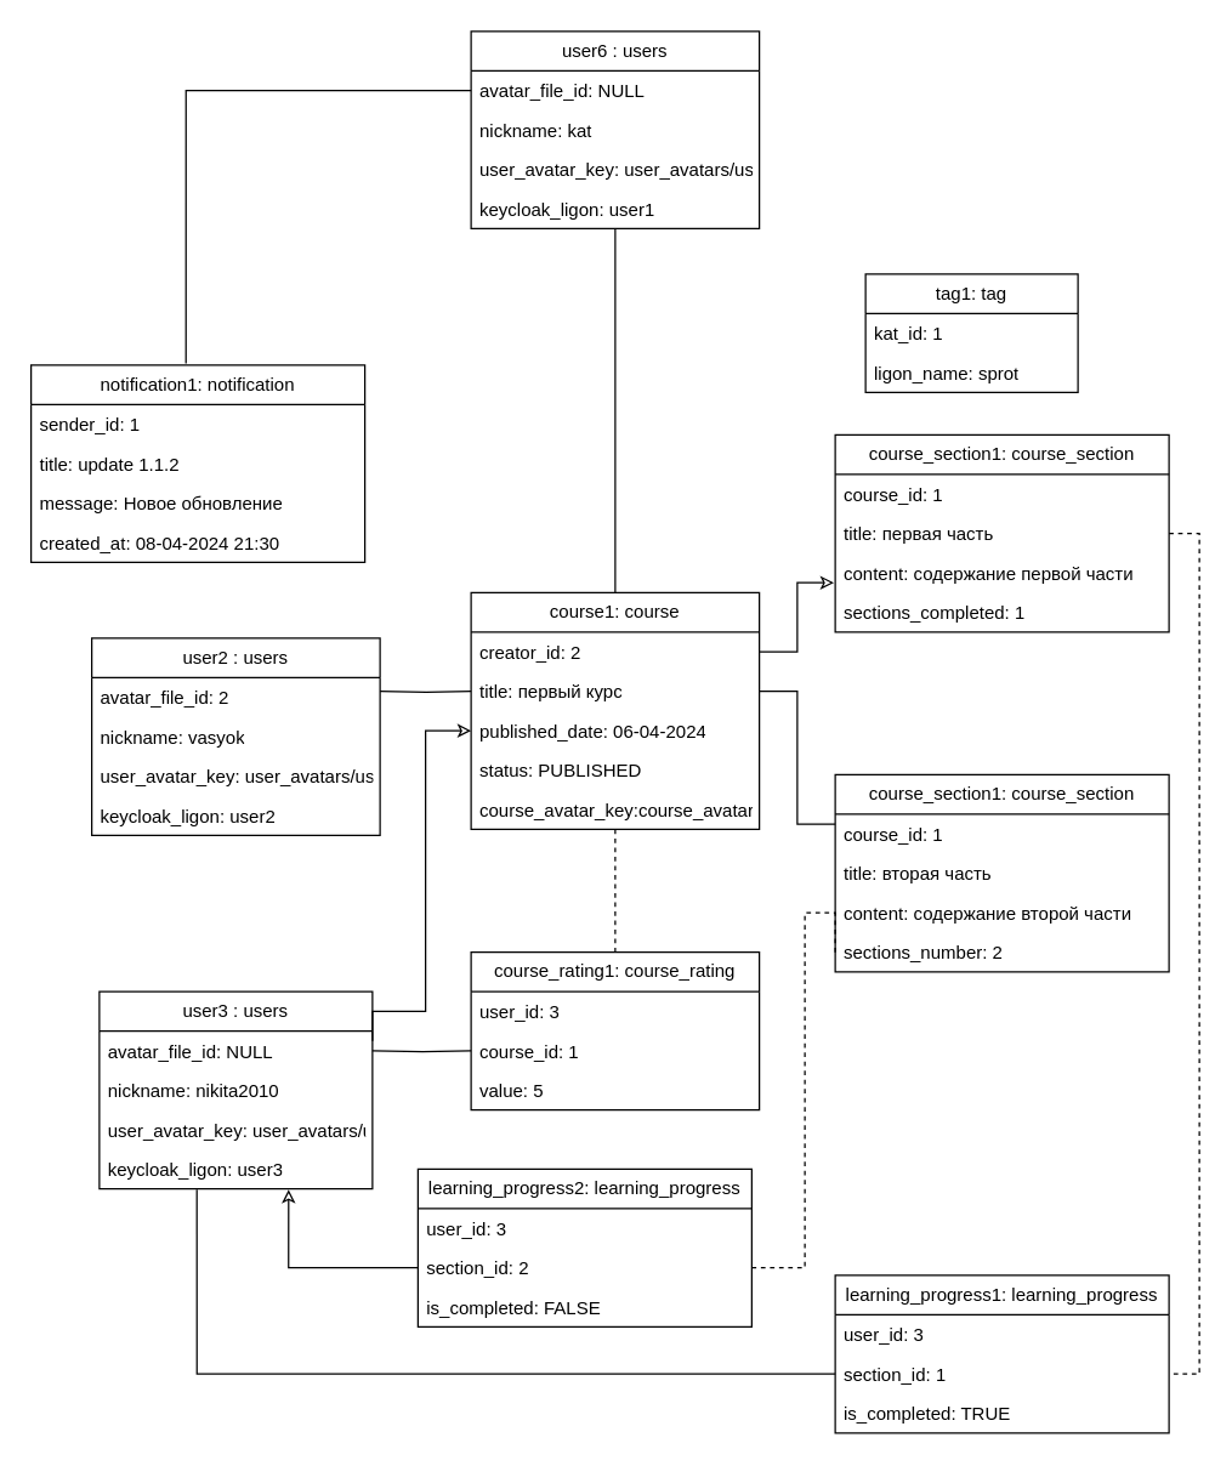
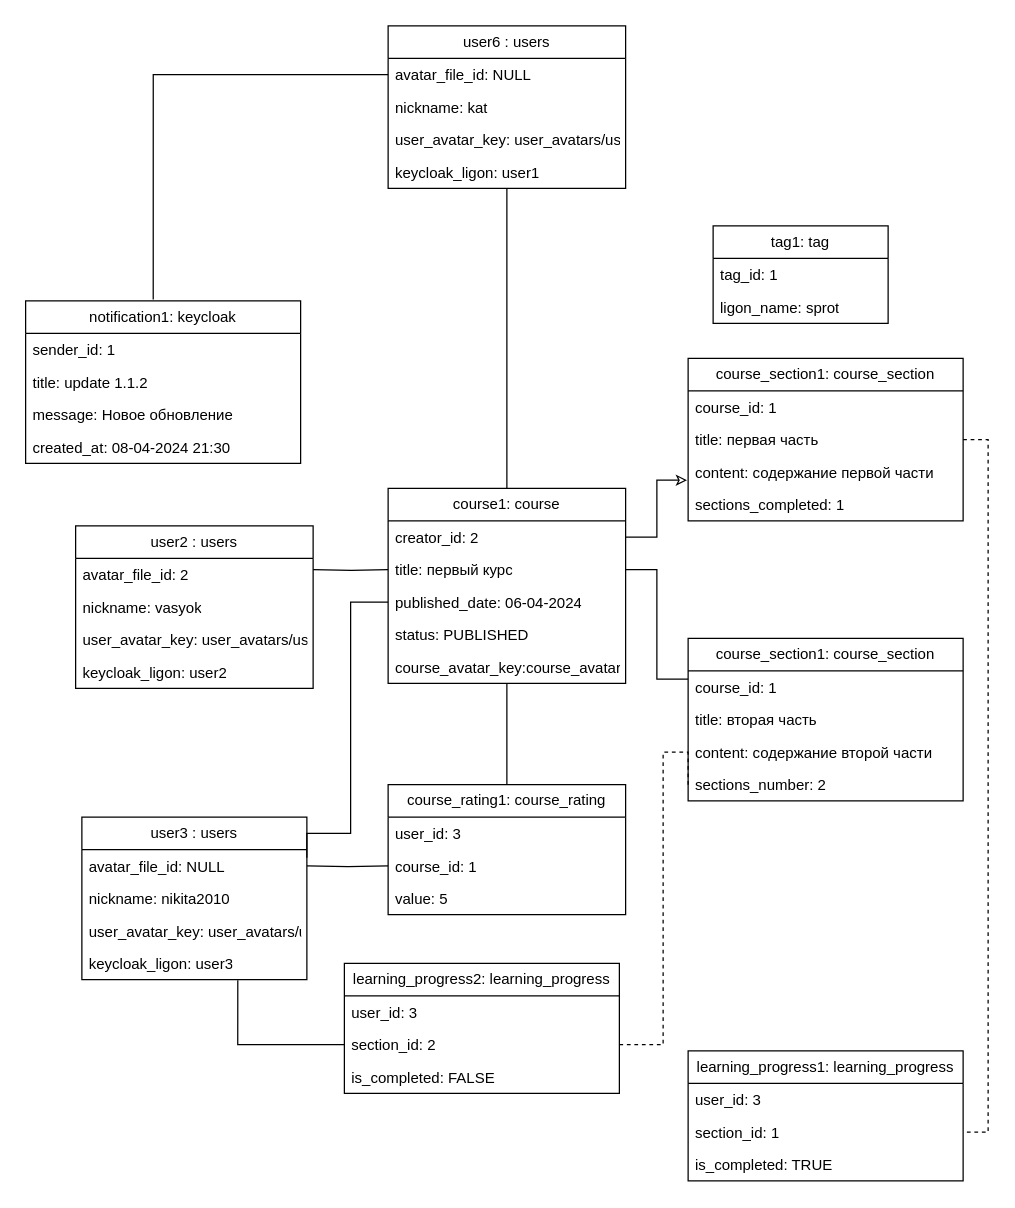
- <mxCell id="63" value="kat_id: 1" style="text;strokeColor=none;fillColor=none;align=left;verticalAlign=top;spacingLeft=4;spacingRight=4;overflow=hidden;rotatable=0;points=[[0,0.5],[1,0.5]];portConstraint=eastwest;whiteSpace=wrap;html=1;" parent="62" vertex="1"><mxGeometry y="26" width="140" height="26" as="geometry" /></mxCell>
+ <mxCell id="63" value="tag_id: 1" style="text;strokeColor=none;fillColor=none;align=left;verticalAlign=top;spacingLeft=4;spacingRight=4;overflow=hidden;rotatable=0;points=[[0,0.5],[1,0.5]];portConstraint=eastwest;whiteSpace=wrap;html=1;" parent="62" vertex="1"><mxGeometry y="26" width="140" height="26" as="geometry" /></mxCell>
- <mxCell id="56" value="notification1: notification" style="swimlane;fontStyle=0;childLayout=stackLayout;horizontal=1;startSize=26;fillColor=none;horizontalStack=0;resizeParent=1;resizeParentMax=0;resizeLast=0;collapsible=1;marginBottom=0;whiteSpace=wrap;html=1;" parent="1" vertex="1"><mxGeometry x="20" y="240" width="220" height="130" as="geometry" /></mxCell>
+ <mxCell id="56" value="notification1: keycloak" style="swimlane;fontStyle=0;childLayout=stackLayout;horizontal=1;startSize=26;fillColor=none;horizontalStack=0;resizeParent=1;resizeParentMax=0;resizeLast=0;collapsible=1;marginBottom=0;whiteSpace=wrap;html=1;" parent="1" vertex="1"><mxGeometry x="20" y="240" width="220" height="130" as="geometry" /></mxCell>
- <mxCell id="14" style="edgeStyle=orthogonalEdgeStyle;rounded=0;orthogonalLoop=1;jettySize=auto;html=1;entryX=0;entryY=0.5;entryDx=0;entryDy=0;exitX=1;exitY=0.25;exitDx=0;exitDy=0;endArrow=classic;endFill=0;" parent="1" source="15" target="10" edge="1"><mxGeometry relative="1" as="geometry"><mxPoint x="245" y="666" as="sourcePoint" /><Array as="points"><mxPoint x="280" y="666" /><mxPoint x="280" y="481" /></Array></mxGeometry></mxCell>
+ <mxCell id="14" style="edgeStyle=orthogonalEdgeStyle;rounded=0;orthogonalLoop=1;jettySize=auto;html=1;entryX=0;entryY=0.5;entryDx=0;entryDy=0;exitX=1;exitY=0.25;exitDx=0;exitDy=0;endArrow=none;endFill=0;" parent="1" source="15" target="10" edge="1"><mxGeometry relative="1" as="geometry"><mxPoint x="245" y="666" as="sourcePoint" /><Array as="points"><mxPoint x="280" y="666" /><mxPoint x="280" y="481" /></Array></mxGeometry></mxCell>
- <mxCell id="20" style="edgeStyle=orthogonalEdgeStyle;rounded=0;orthogonalLoop=1;jettySize=auto;html=1;entryX=0.5;entryY=1;entryDx=0;entryDy=0;endArrow=none;endFill=0;dashed=1;" parent="1" source="21" target="7" edge="1"><mxGeometry relative="1" as="geometry" /></mxCell>
+ <mxCell id="20" style="edgeStyle=orthogonalEdgeStyle;rounded=0;orthogonalLoop=1;jettySize=auto;html=1;entryX=0.5;entryY=1;entryDx=0;entryDy=0;endArrow=none;endFill=0;" parent="1" source="21" target="7" edge="1"><mxGeometry relative="1" as="geometry" /></mxCell>
- <mxCell id="49" style="edgeStyle=orthogonalEdgeStyle;rounded=0;orthogonalLoop=1;jettySize=auto;html=1;endArrow=classic;endFill=0;exitX=0;exitY=0.5;exitDx=0;exitDy=0;entryX=0.693;entryY=1.021;entryDx=0;entryDy=0;entryPerimeter=0;" parent="1" source="45" target="19" edge="1"><mxGeometry relative="1" as="geometry"><Array as="points"><mxPoint x="190" y="835" /></Array><mxPoint x="190" y="790" as="targetPoint" /></mxGeometry></mxCell>
+ <mxCell id="49" style="edgeStyle=orthogonalEdgeStyle;rounded=0;orthogonalLoop=1;jettySize=auto;html=1;endArrow=none;endFill=0;exitX=0;exitY=0.5;exitDx=0;exitDy=0;entryX=0.693;entryY=1.021;entryDx=0;entryDy=0;entryPerimeter=0;" parent="1" source="45" target="19" edge="1"><mxGeometry relative="1" as="geometry"><Array as="points"><mxPoint x="190" y="835" /></Array><mxPoint x="190" y="790" as="targetPoint" /></mxGeometry></mxCell>
- <mxCell id="48" style="edgeStyle=orthogonalEdgeStyle;rounded=0;orthogonalLoop=1;jettySize=auto;html=1;endArrow=none;endFill=0;exitX=0;exitY=0.5;exitDx=0;exitDy=0;entryX=0.357;entryY=1.021;entryDx=0;entryDy=0;entryPerimeter=0;" parent="1" source="40" target="19" edge="1"><mxGeometry relative="1" as="geometry"><Array as="points"><mxPoint x="129" y="905" /></Array><mxPoint x="129" y="800" as="targetPoint" /></mxGeometry></mxCell>
